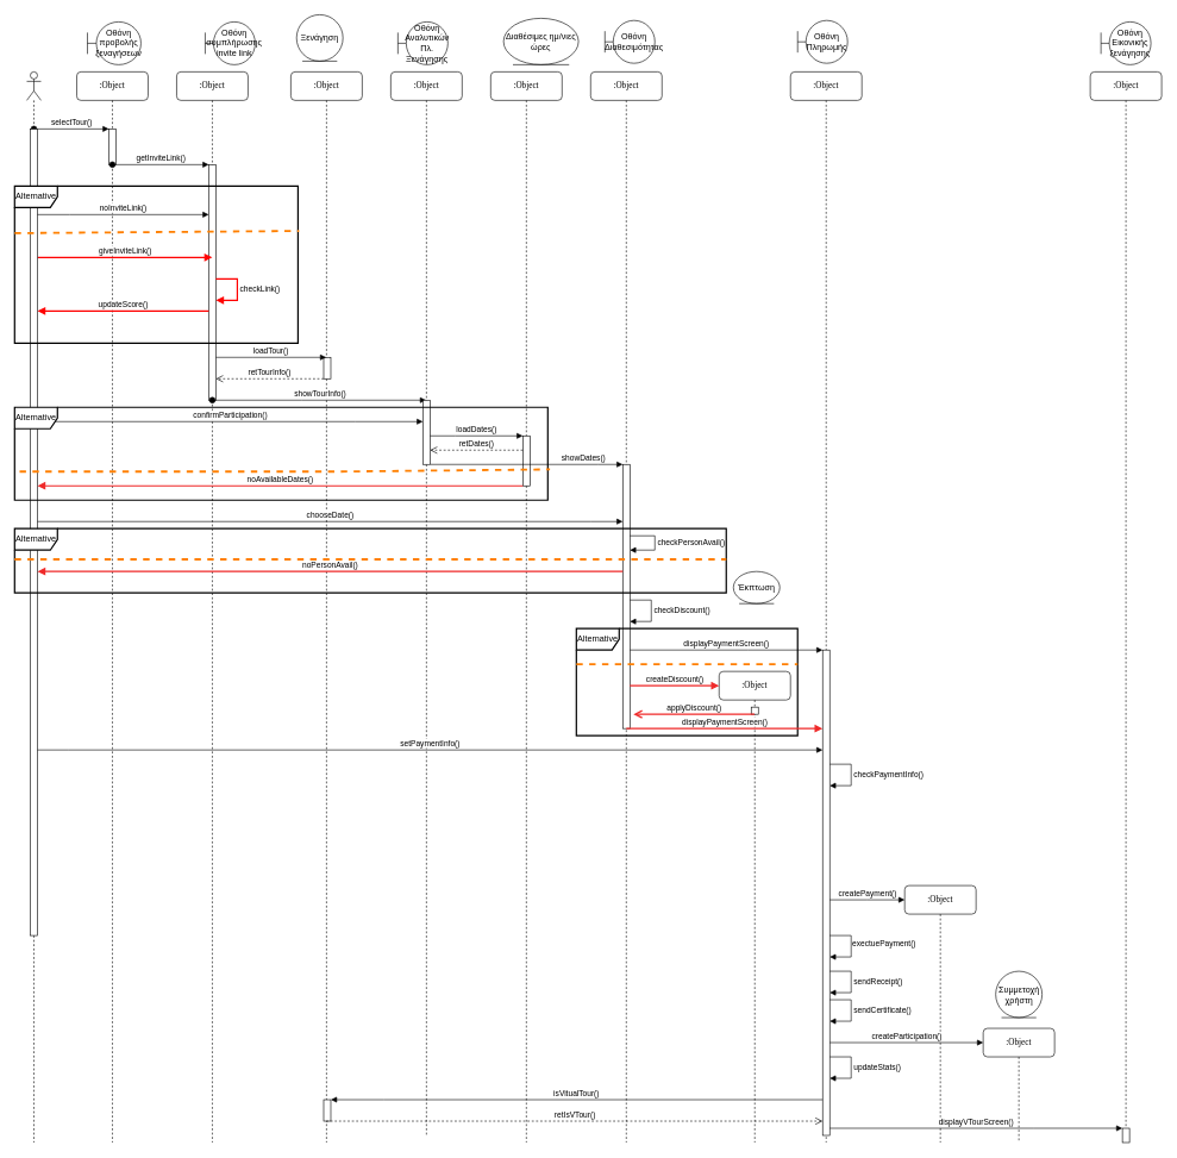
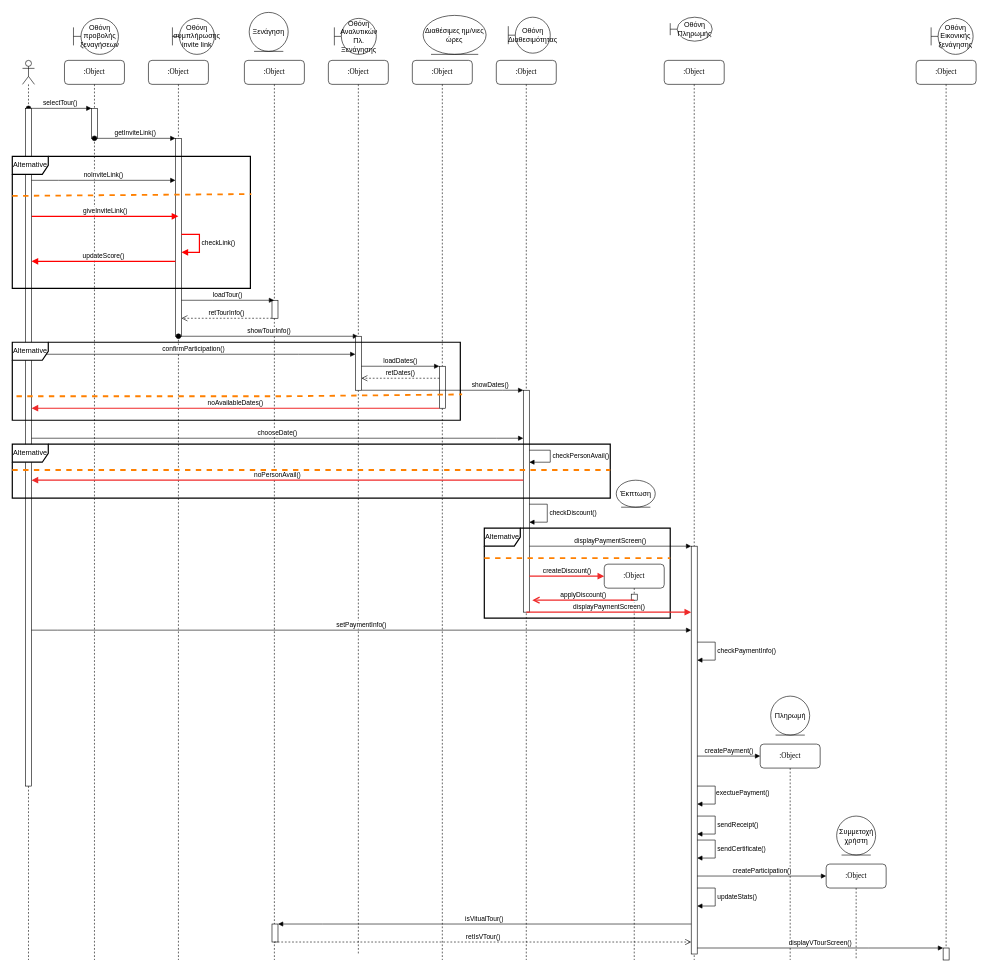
- <mxCell id="47" value="Οθόνη Πληρωμής" style="shape=umlBoundary;whiteSpace=wrap;html=1;" parent="1" vertex="1"><mxGeometry x="1117" y="28" width="70" height="60" as="geometry" /></mxCell>
+ <mxCell id="47" value="Οθόνη Πληρωμής" style="shape=umlBoundary;whiteSpace=wrap;html=1;" parent="1" vertex="1"><mxGeometry x="1117" y="28" width="70" height="40" as="geometry" /></mxCell>
- <mxCell id="52" value="Οθόνη Εικονικής ξενάγησης" style="shape=umlBoundary;whiteSpace=wrap;html=1;" parent="1" vertex="1"><mxGeometry x="1542" y="30" width="70" height="60" as="geometry" /></mxCell>
+ <mxCell id="52" value="Οθόνη Εικονικής ξενάγησης" style="shape=umlBoundary;whiteSpace=wrap;html=1;" parent="1" vertex="1"><mxGeometry x="1552" y="30" width="70" height="60" as="geometry" /></mxCell>
+ <mxCell id="48" value="Πληρωμή" style="ellipse;shape=umlEntity;whiteSpace=wrap;html=1;" parent="1" vertex="1"><mxGeometry x="1284.5" y="1160" width="65" height="65" as="geometry" /></mxCell>
